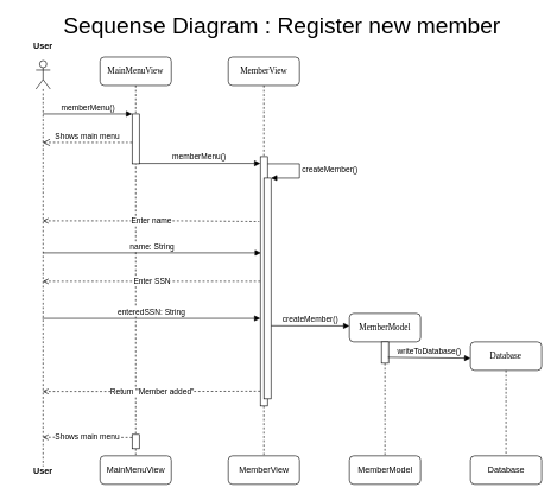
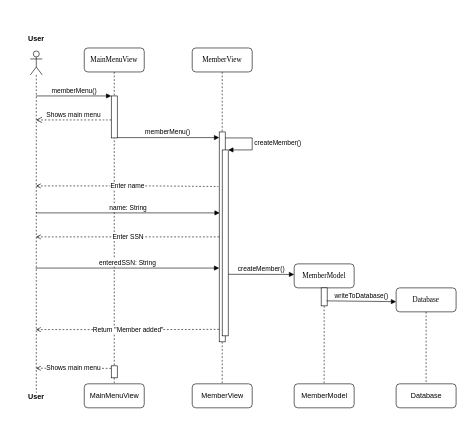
- <mxCell id="8" value="&lt;font style=&quot;font-size: 32px&quot;&gt;Sequense Diagram : Register new member&lt;/font&gt;" style="text;html=1;align=center;verticalAlign=middle;resizable=0;points=[];autosize=1;" parent="1" vertex="1"><mxGeometry x="80" y="20" width="630" height="30" as="geometry" /></mxCell>
